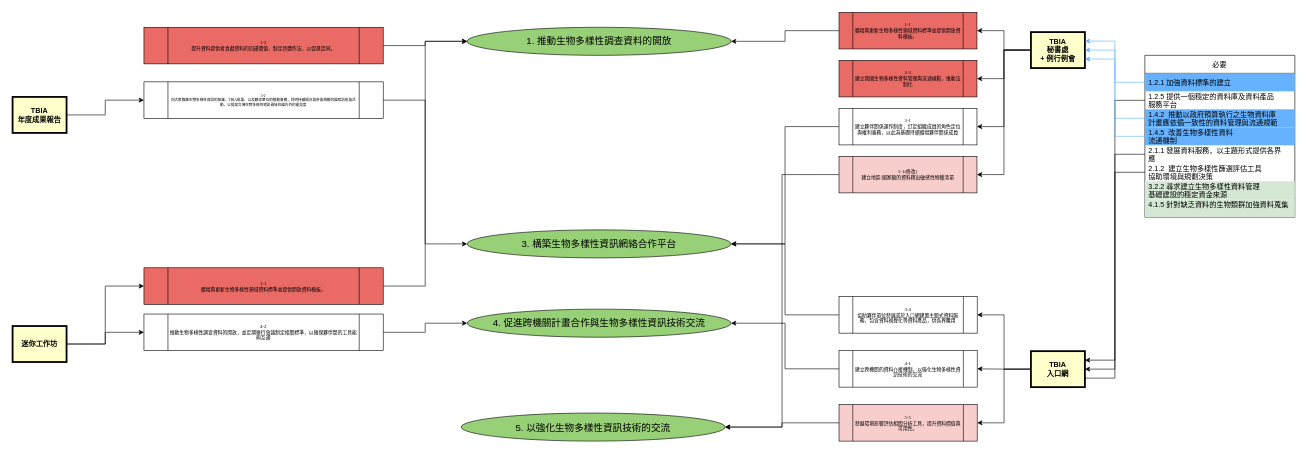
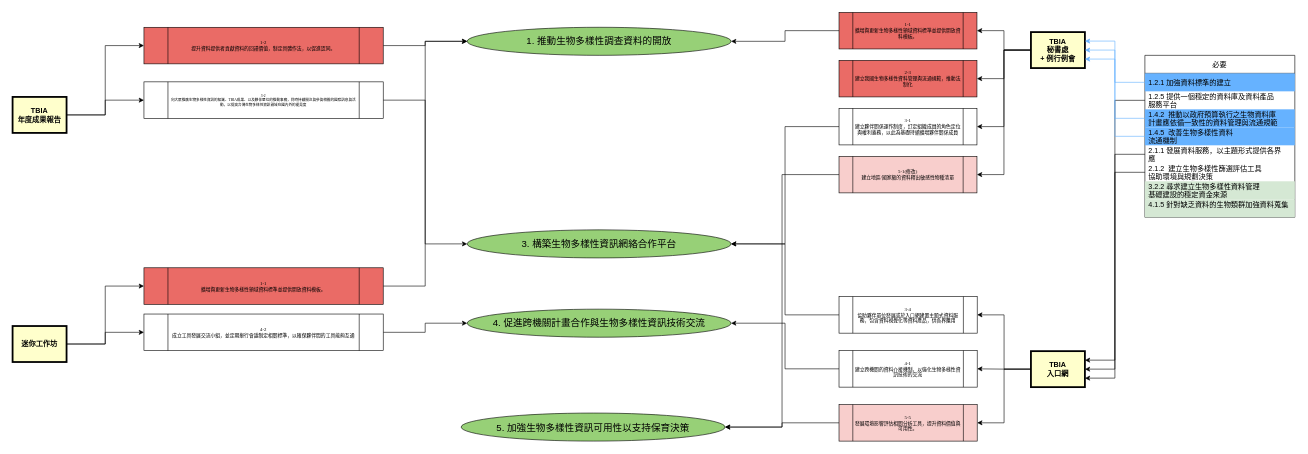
+ <mxCell id="10" style="edgeStyle=orthogonalEdgeStyle;rounded=0;orthogonalLoop=1;jettySize=auto;html=1;exitX=1;exitY=0.5;exitDx=0;exitDy=0;entryX=0;entryY=0.5;entryDx=0;entryDy=0;fontFamily=Verdana;fontSize=8;fontColor=#FFFFFF;" parent="1" source="12" target="46" edge="1"><mxGeometry relative="1" as="geometry" /></mxCell>
- <mxCell id="49" value="&lt;div&gt;&lt;font style=&quot;font-size: 8px;&quot;&gt;4-2&lt;/font&gt;&lt;/div&gt;&lt;div&gt;&lt;font style=&quot;font-size: 8px;&quot;&gt;推動生物多樣性調查資料的開放，並定期舉行會議制定相關標準，以確保夥伴間的工具能夠互通&lt;/font&gt;&lt;/div&gt;" style="shape=process;whiteSpace=wrap;html=1;backgroundOutline=1;fontFamily=Garamond;fontSize=6;fillColor=#FFFFFF;" parent="1" vertex="1"><mxGeometry x="239.039" y="523.12" width="398.961" height="61" as="geometry" /></mxCell>
+ <mxCell id="49" value="&lt;div&gt;&lt;font style=&quot;font-size: 8px;&quot;&gt;4-2&lt;/font&gt;&lt;/div&gt;&lt;div&gt;&lt;font style=&quot;font-size: 8px;&quot;&gt;成立工具發展交流小組，並定期舉行會議制定相關標準，以確保夥伴間的工具能夠互通&lt;/font&gt;&lt;/div&gt;" style="shape=process;whiteSpace=wrap;html=1;backgroundOutline=1;fontFamily=Garamond;fontSize=6;fillColor=#FFFFFF;" parent="1" vertex="1"><mxGeometry x="239.039" y="523.12" width="398.961" height="61" as="geometry" /></mxCell>
- <mxCell id="45" style="edgeStyle=orthogonalEdgeStyle;rounded=0;orthogonalLoop=1;jettySize=auto;html=1;entryX=1;entryY=0.75;entryDx=0;entryDy=0;shadow=0;endArrow=none;" edge="1" parent="1" source="37" target="6"><mxGeometry relative="1" as="geometry" /></mxCell>
+ <mxCell id="45" style="edgeStyle=orthogonalEdgeStyle;rounded=0;orthogonalLoop=1;jettySize=auto;html=1;entryX=1;entryY=0.75;entryDx=0;entryDy=0;shadow=0;" edge="1" parent="1" source="37" target="6"><mxGeometry relative="1" as="geometry" /></mxCell>
- <mxCell id="30" value="&lt;span data-sheets-userformat=&quot;{&amp;quot;2&amp;quot;:9213,&amp;quot;3&amp;quot;:{&amp;quot;1&amp;quot;:0},&amp;quot;5&amp;quot;:{&amp;quot;1&amp;quot;:[{&amp;quot;1&amp;quot;:2,&amp;quot;2&amp;quot;:0,&amp;quot;5&amp;quot;:{&amp;quot;1&amp;quot;:2,&amp;quot;2&amp;quot;:0}},{&amp;quot;1&amp;quot;:0,&amp;quot;2&amp;quot;:0,&amp;quot;3&amp;quot;:3},{&amp;quot;1&amp;quot;:1,&amp;quot;2&amp;quot;:0,&amp;quot;4&amp;quot;:1}]},&amp;quot;6&amp;quot;:{&amp;quot;1&amp;quot;:[{&amp;quot;1&amp;quot;:2,&amp;quot;2&amp;quot;:0,&amp;quot;5&amp;quot;:{&amp;quot;1&amp;quot;:2,&amp;quot;2&amp;quot;:0}},{&amp;quot;1&amp;quot;:0,&amp;quot;2&amp;quot;:0,&amp;quot;3&amp;quot;:3},{&amp;quot;1&amp;quot;:1,&amp;quot;2&amp;quot;:0,&amp;quot;4&amp;quot;:1}]},&amp;quot;7&amp;quot;:{&amp;quot;1&amp;quot;:[{&amp;quot;1&amp;quot;:2,&amp;quot;2&amp;quot;:0,&amp;quot;5&amp;quot;:{&amp;quot;1&amp;quot;:2,&amp;quot;2&amp;quot;:0}},{&amp;quot;1&amp;quot;:0,&amp;quot;2&amp;quot;:0,&amp;quot;3&amp;quot;:3},{&amp;quot;1&amp;quot;:1,&amp;quot;2&amp;quot;:0,&amp;quot;4&amp;quot;:1}]},&amp;quot;8&amp;quot;:{&amp;quot;1&amp;quot;:[{&amp;quot;1&amp;quot;:2,&amp;quot;2&amp;quot;:0,&amp;quot;5&amp;quot;:{&amp;quot;1&amp;quot;:2,&amp;quot;2&amp;quot;:0}},{&amp;quot;1&amp;quot;:0,&amp;quot;2&amp;quot;:0,&amp;quot;3&amp;quot;:3},{&amp;quot;1&amp;quot;:1,&amp;quot;2&amp;quot;:0,&amp;quot;4&amp;quot;:1}]},&amp;quot;9&amp;quot;:0,&amp;quot;10&amp;quot;:1,&amp;quot;11&amp;quot;:4,&amp;quot;12&amp;quot;:0,&amp;quot;16&amp;quot;:12}&quot; data-sheets-value=&quot;{&amp;quot;1&amp;quot;:2,&amp;quot;2&amp;quot;:&amp;quot;加強生物多樣性資訊可用性以支持保育決策&amp;quot;}&quot; style=&quot;font-size:12pt;font-family:Arial;font-style:normal;&quot;&gt;5. 以強化生物多樣性資訊技術的交流&lt;/span&gt;" style="ellipse;whiteSpace=wrap;html=1;align=center;newEdgeStyle={&quot;edgeStyle&quot;:&quot;entityRelationEdgeStyle&quot;,&quot;startArrow&quot;:&quot;none&quot;,&quot;endArrow&quot;:&quot;none&quot;,&quot;segment&quot;:10,&quot;curved&quot;:1};treeFolding=1;treeMoving=1;fontFamily=Garamond;fillColor=#97D077;" parent="1" vertex="1"><mxGeometry x="768" y="688.21" width="440" height="46.79" as="geometry" /></mxCell>
+ <mxCell id="30" value="&lt;span data-sheets-userformat=&quot;{&amp;quot;2&amp;quot;:9213,&amp;quot;3&amp;quot;:{&amp;quot;1&amp;quot;:0},&amp;quot;5&amp;quot;:{&amp;quot;1&amp;quot;:[{&amp;quot;1&amp;quot;:2,&amp;quot;2&amp;quot;:0,&amp;quot;5&amp;quot;:{&amp;quot;1&amp;quot;:2,&amp;quot;2&amp;quot;:0}},{&amp;quot;1&amp;quot;:0,&amp;quot;2&amp;quot;:0,&amp;quot;3&amp;quot;:3},{&amp;quot;1&amp;quot;:1,&amp;quot;2&amp;quot;:0,&amp;quot;4&amp;quot;:1}]},&amp;quot;6&amp;quot;:{&amp;quot;1&amp;quot;:[{&amp;quot;1&amp;quot;:2,&amp;quot;2&amp;quot;:0,&amp;quot;5&amp;quot;:{&amp;quot;1&amp;quot;:2,&amp;quot;2&amp;quot;:0}},{&amp;quot;1&amp;quot;:0,&amp;quot;2&amp;quot;:0,&amp;quot;3&amp;quot;:3},{&amp;quot;1&amp;quot;:1,&amp;quot;2&amp;quot;:0,&amp;quot;4&amp;quot;:1}]},&amp;quot;7&amp;quot;:{&amp;quot;1&amp;quot;:[{&amp;quot;1&amp;quot;:2,&amp;quot;2&amp;quot;:0,&amp;quot;5&amp;quot;:{&amp;quot;1&amp;quot;:2,&amp;quot;2&amp;quot;:0}},{&amp;quot;1&amp;quot;:0,&amp;quot;2&amp;quot;:0,&amp;quot;3&amp;quot;:3},{&amp;quot;1&amp;quot;:1,&amp;quot;2&amp;quot;:0,&amp;quot;4&amp;quot;:1}]},&amp;quot;8&amp;quot;:{&amp;quot;1&amp;quot;:[{&amp;quot;1&amp;quot;:2,&amp;quot;2&amp;quot;:0,&amp;quot;5&amp;quot;:{&amp;quot;1&amp;quot;:2,&amp;quot;2&amp;quot;:0}},{&amp;quot;1&amp;quot;:0,&amp;quot;2&amp;quot;:0,&amp;quot;3&amp;quot;:3},{&amp;quot;1&amp;quot;:1,&amp;quot;2&amp;quot;:0,&amp;quot;4&amp;quot;:1}]},&amp;quot;9&amp;quot;:0,&amp;quot;10&amp;quot;:1,&amp;quot;11&amp;quot;:4,&amp;quot;12&amp;quot;:0,&amp;quot;16&amp;quot;:12}&quot; data-sheets-value=&quot;{&amp;quot;1&amp;quot;:2,&amp;quot;2&amp;quot;:&amp;quot;加強生物多樣性資訊可用性以支持保育決策&amp;quot;}&quot; style=&quot;font-size:12pt;font-family:Arial;font-style:normal;&quot;&gt;5. 加強生物多樣性資訊可用性以支持保育決策&lt;/span&gt;" style="ellipse;whiteSpace=wrap;html=1;align=center;newEdgeStyle={&quot;edgeStyle&quot;:&quot;entityRelationEdgeStyle&quot;,&quot;startArrow&quot;:&quot;none&quot;,&quot;endArrow&quot;:&quot;none&quot;,&quot;segment&quot;:10,&quot;curved&quot;:1};treeFolding=1;treeMoving=1;fontFamily=Garamond;fillColor=#97D077;" parent="1" vertex="1"><mxGeometry x="768" y="688.21" width="440" height="46.79" as="geometry" /></mxCell>
